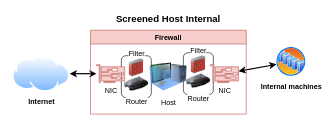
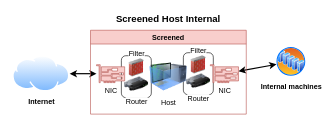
- <mxCell id="7" value="Firewall" style="swimlane;fillColor=#f8cecc;strokeColor=#b85450;" vertex="1" parent="1"><mxGeometry x="150" y="50" width="260" height="140" as="geometry" /></mxCell>
+ <mxCell id="7" value="Screened" style="swimlane;fillColor=#f8cecc;strokeColor=#b85450;" vertex="1" parent="1"><mxGeometry x="150" y="50" width="260" height="140" as="geometry" /></mxCell>
